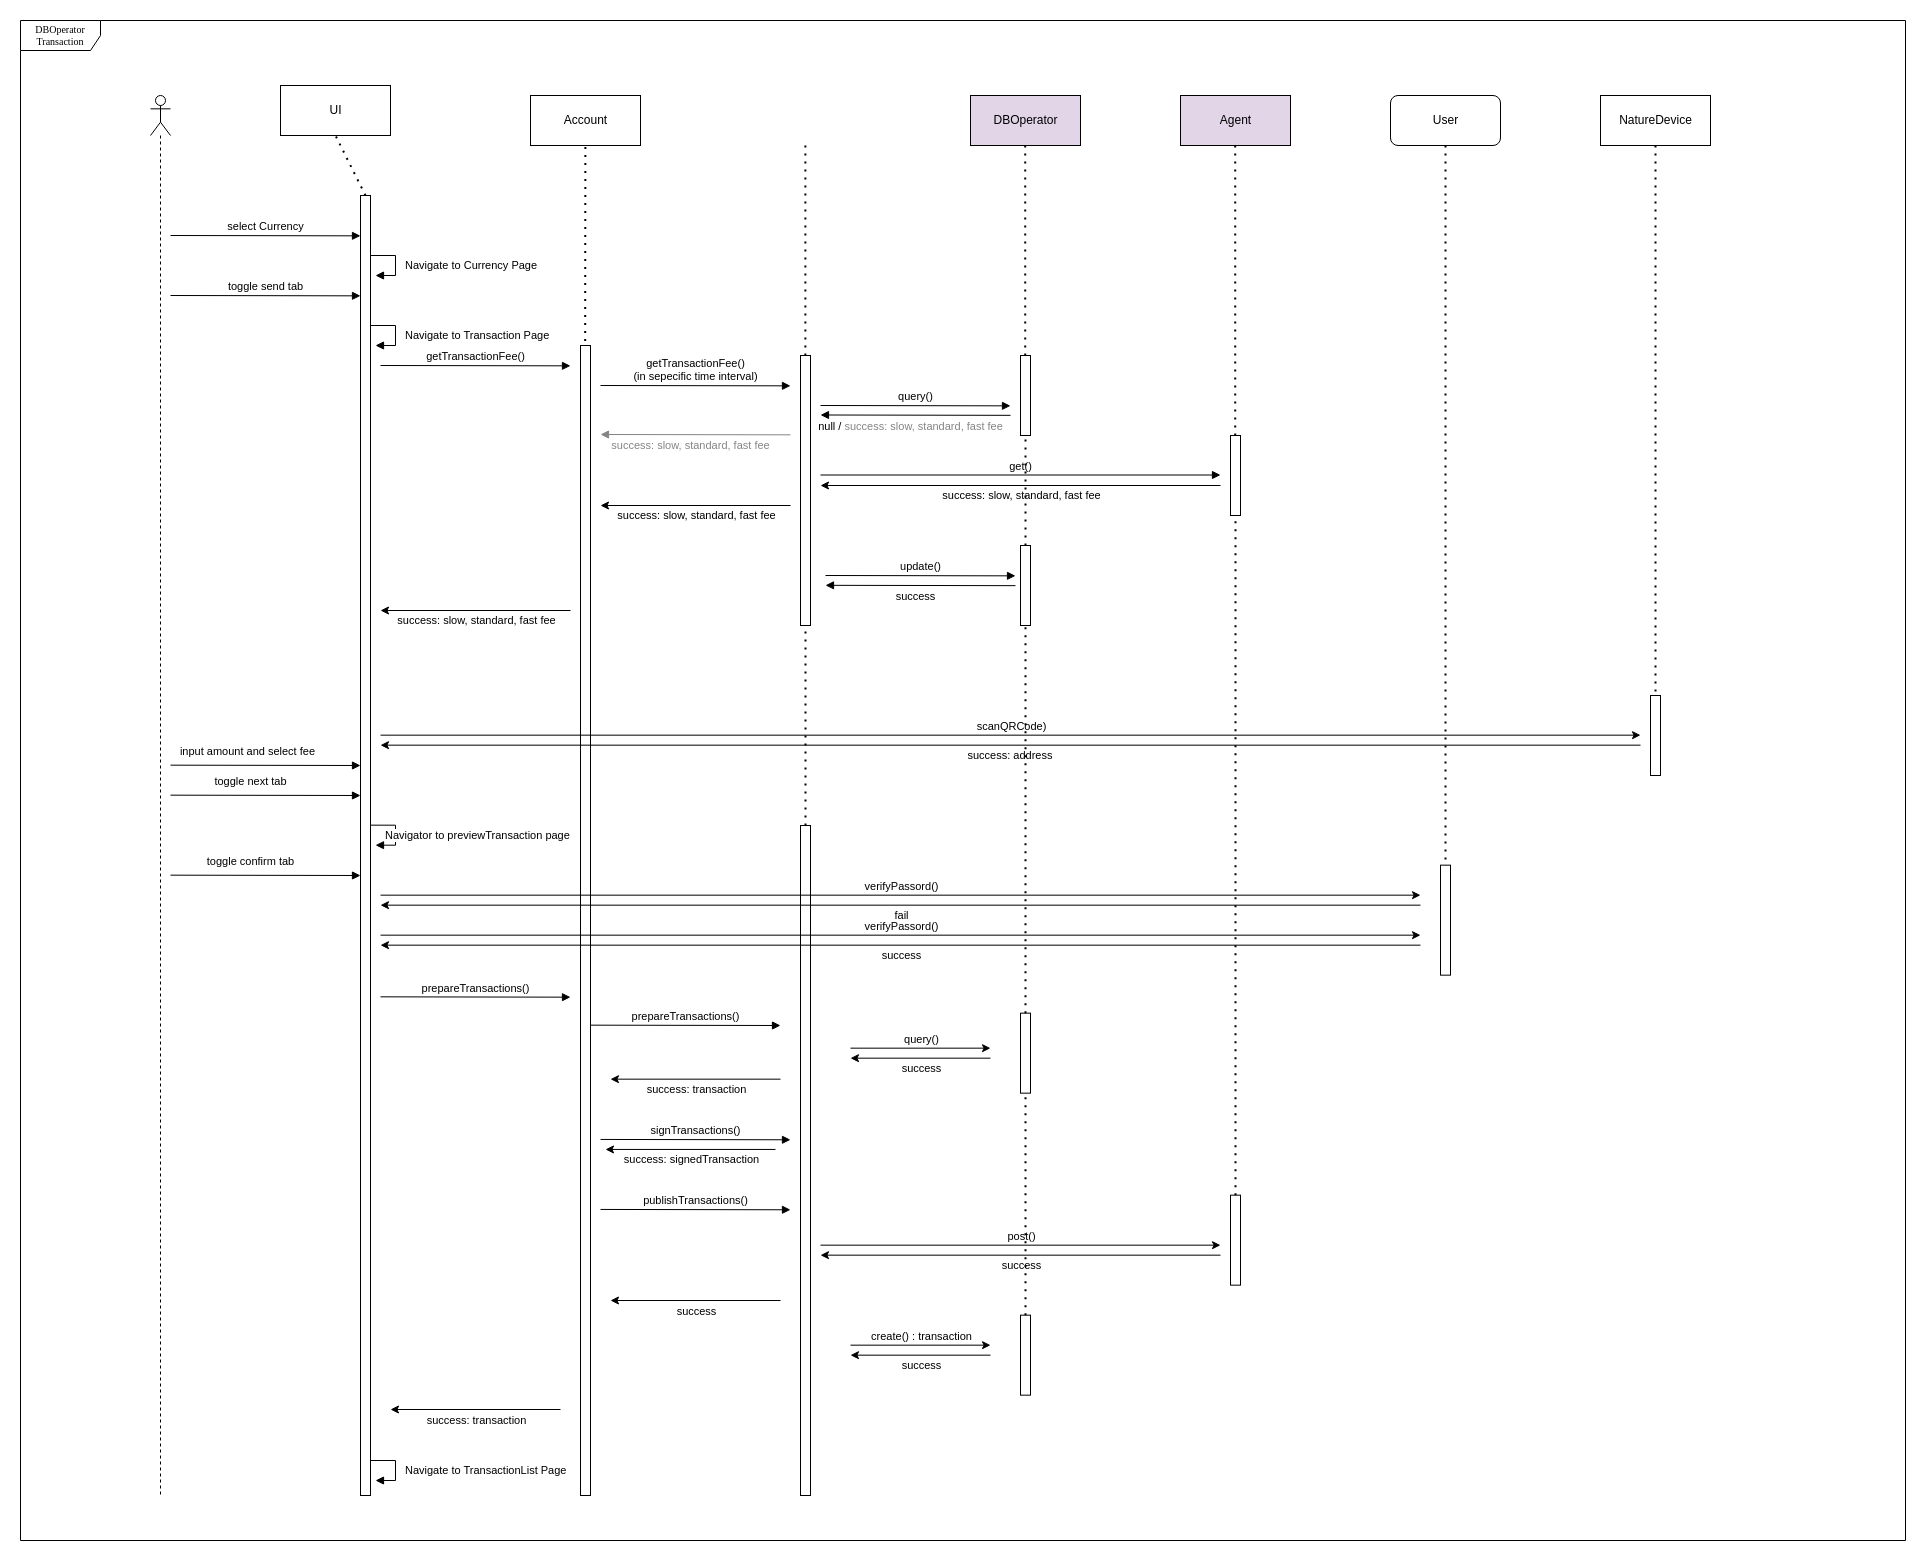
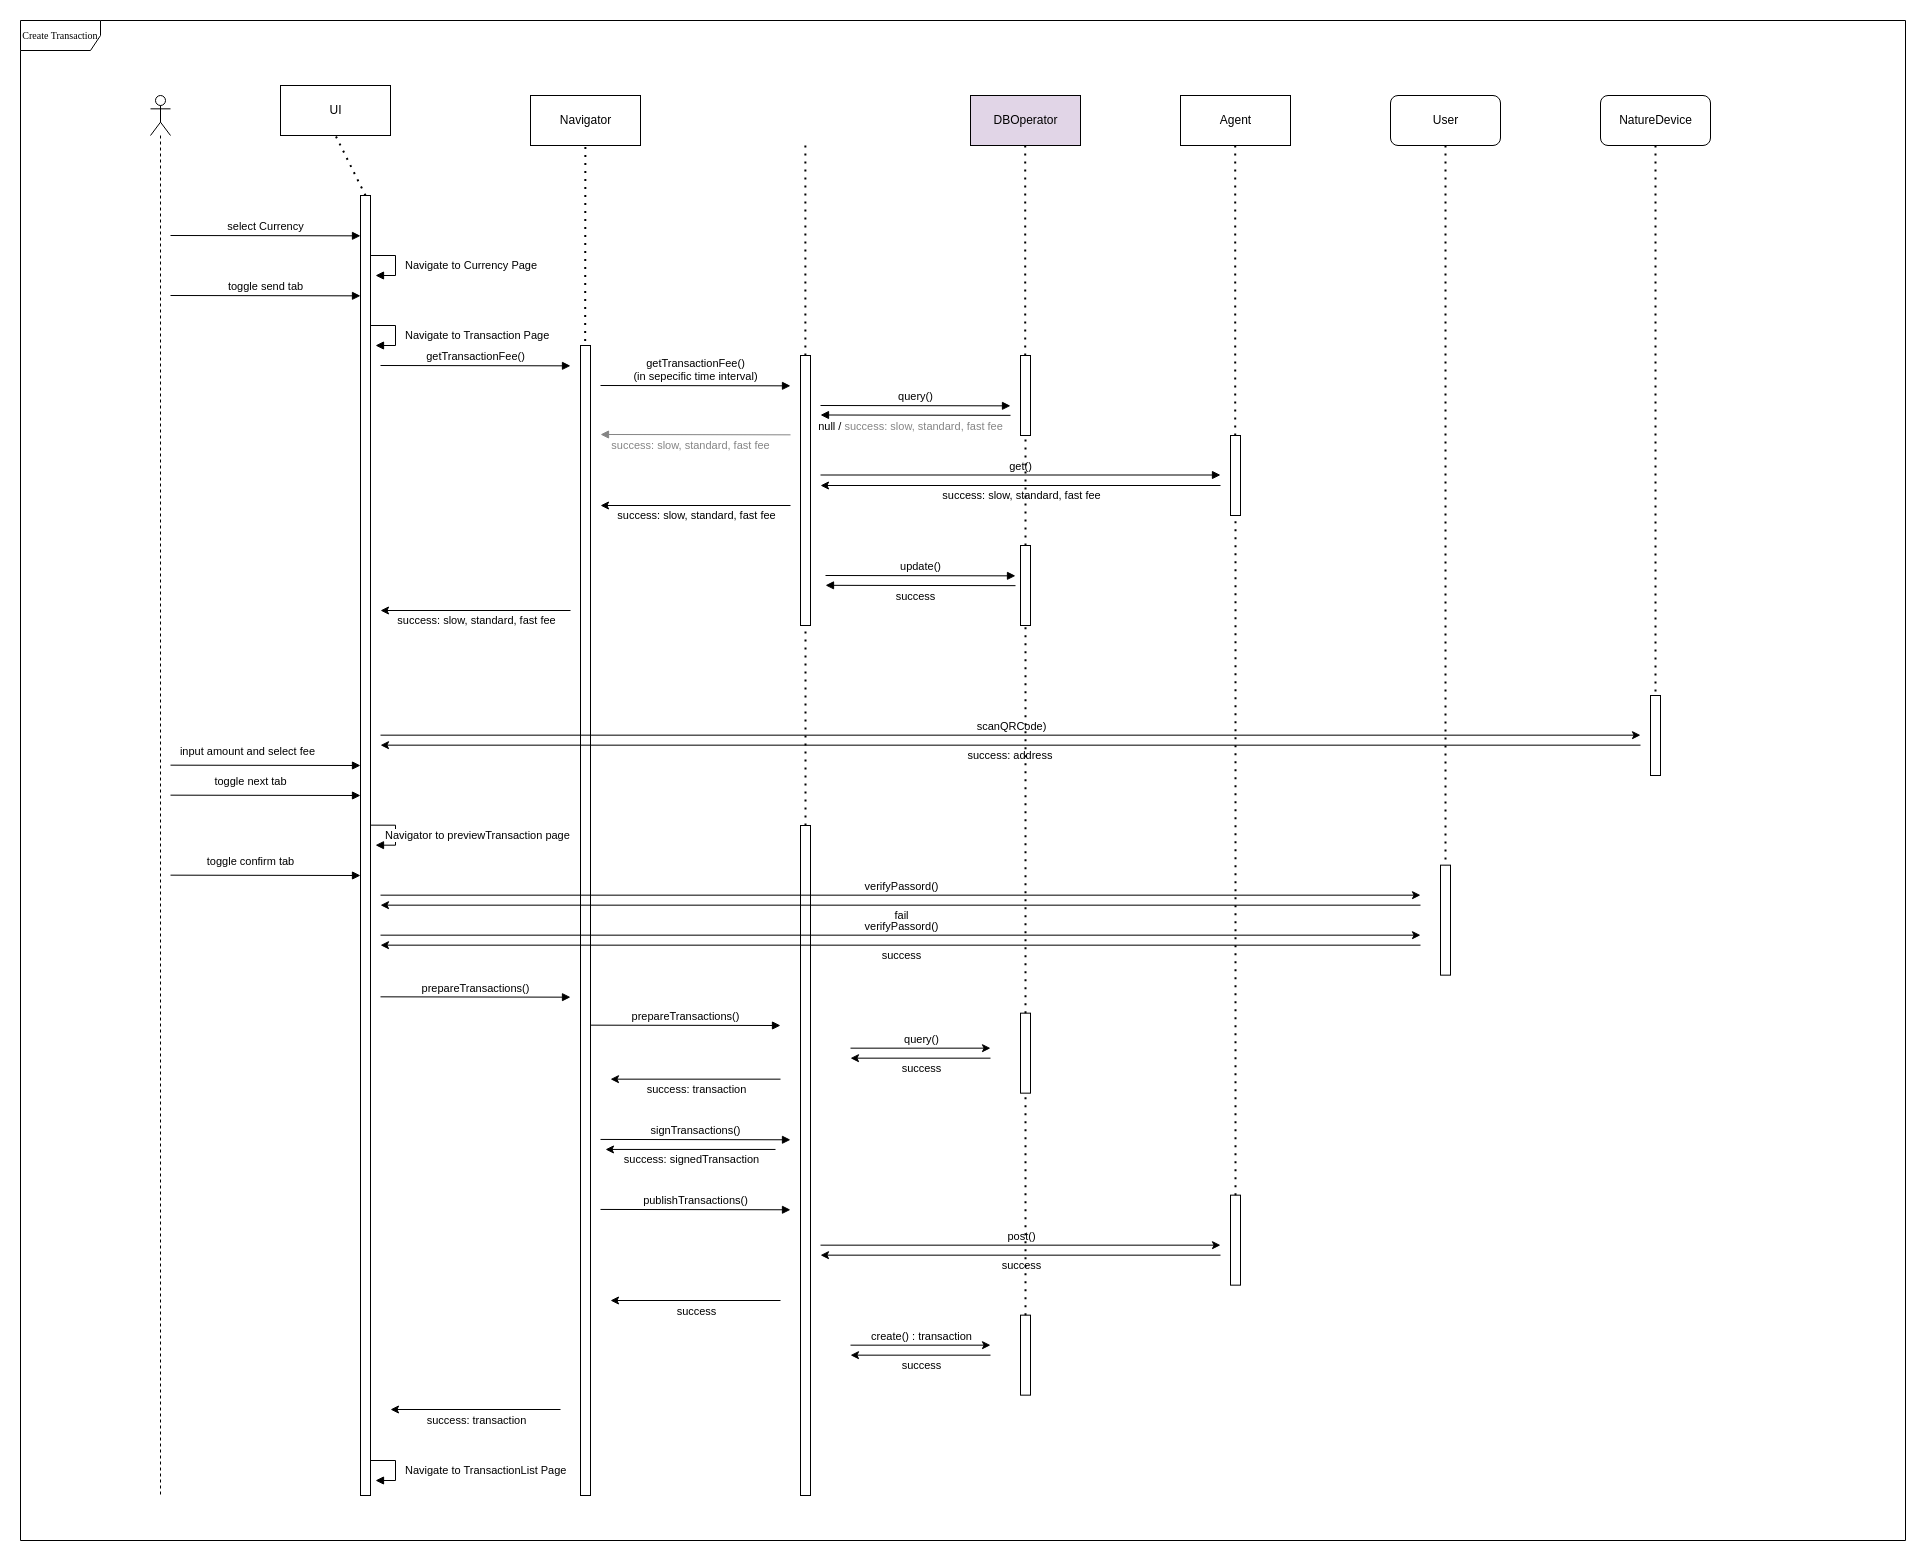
- <mxCell id="2" value="DBOperator Transaction" style="shape=umlFrame;whiteSpace=wrap;html=1;rounded=0;shadow=0;comic=0;labelBackgroundColor=none;strokeWidth=1;fontFamily=Verdana;fontSize=10;align=center;width=80;height=30;" vertex="1" parent="1"><mxGeometry x="20" y="20" width="1885" height="1520" as="geometry" /></mxCell>
+ <mxCell id="2" value="Create Transaction" style="shape=umlFrame;whiteSpace=wrap;html=1;rounded=0;shadow=0;comic=0;labelBackgroundColor=none;strokeWidth=1;fontFamily=Verdana;fontSize=10;align=center;width=80;height=30;" vertex="1" parent="1"><mxGeometry x="20" y="20" width="1885" height="1520" as="geometry" /></mxCell>
- <mxCell id="4" value="Account" style="html=1;" vertex="1" parent="1"><mxGeometry x="530" y="95" width="110" height="50" as="geometry" /></mxCell>
+ <mxCell id="4" value="Navigator" style="html=1;" vertex="1" parent="1"><mxGeometry x="530" y="95" width="110" height="50" as="geometry" /></mxCell>
- <mxCell id="21" value="Agent" style="html=1;fillColor=#e1d5e7;" vertex="1" parent="1"><mxGeometry x="1180" y="95" width="110" height="50" as="geometry" /></mxCell>
+ <mxCell id="21" value="Agent" style="html=1;" vertex="1" parent="1"><mxGeometry x="1180" y="95" width="110" height="50" as="geometry" /></mxCell>
- <mxCell id="40" value="NatureDevice" style="html=1;" vertex="1" parent="1"><mxGeometry x="1600" y="95" width="110" height="50" as="geometry" /></mxCell>
+ <mxCell id="40" value="NatureDevice" style="html=1;rounded=1;" vertex="1" parent="1"><mxGeometry x="1600" y="95" width="110" height="50" as="geometry" /></mxCell>
